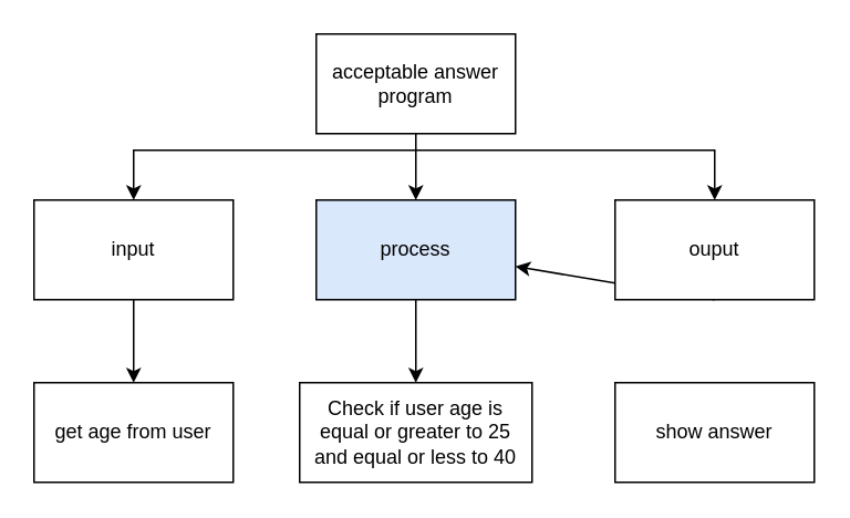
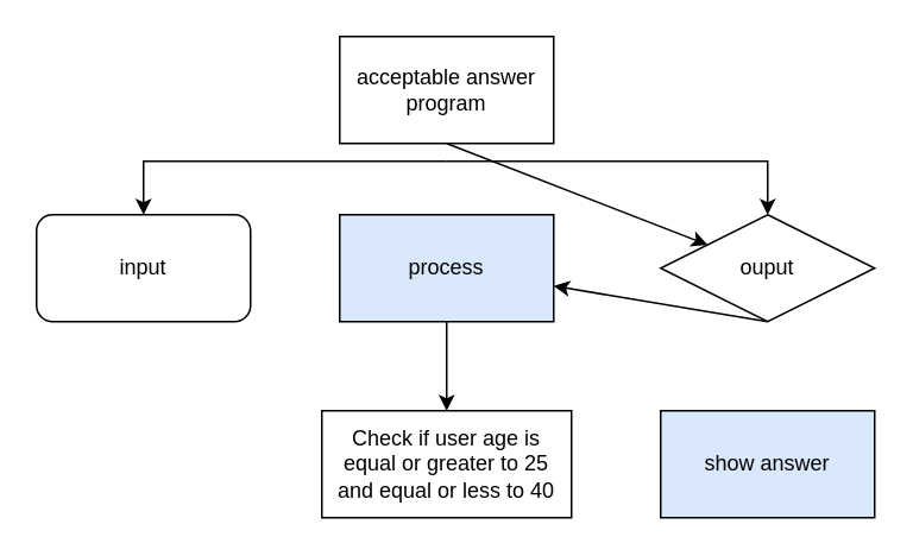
- <mxCell id="2" style="edgeStyle=none;html=1;exitX=0.5;exitY=1;exitDx=0;exitDy=0;fontFamily=Helvetica;fontSize=12;fontColor=#FFFFFF;" edge="1" parent="1" source="5" target="14"><mxGeometry relative="1" as="geometry" /></mxCell>
+ <mxCell id="2" style="edgeStyle=none;html=1;exitX=0.5;exitY=1;exitDx=0;exitDy=0;fontFamily=Helvetica;fontSize=12;fontColor=#FFFFFF;" edge="1" parent="1" source="5" target="12"><mxGeometry relative="1" as="geometry" /></mxCell>
- <mxCell id="7" value="input" style="whiteSpace=wrap;html=1;" vertex="1" parent="1"><mxGeometry x="20" y="120" width="120" height="60" as="geometry" /></mxCell>
+ <mxCell id="7" value="input" style="whiteSpace=wrap;html=1;rounded=1;" vertex="1" parent="1"><mxGeometry x="20" y="120" width="120" height="60" as="geometry" /></mxCell>
- <mxCell id="12" value="ouput" style="whiteSpace=wrap;html=1;" vertex="1" parent="1"><mxGeometry x="370" y="120" width="120" height="60" as="geometry" /></mxCell>
+ <mxCell id="12" value="ouput" style="rhombus;whiteSpace=wrap;html=1;" vertex="1" parent="1"><mxGeometry x="370" y="120" width="120" height="60" as="geometry" /></mxCell>
- <mxCell id="6" style="edgeStyle=none;rounded=0;html=1;exitX=0.5;exitY=1;exitDx=0;exitDy=0;fontFamily=Helvetica;fontSize=12;fontColor=#FFFFFF;" edge="1" parent="1" source="7" target="10"><mxGeometry relative="1" as="geometry" /></mxCell>
- <mxCell id="10" value="get age from user" style="whiteSpace=wrap;html=1;" vertex="1" parent="1"><mxGeometry x="20" y="230" width="120" height="60" as="geometry" /></mxCell>
- <mxCell id="8" value="show answer" style="whiteSpace=wrap;html=1;" vertex="1" parent="1"><mxGeometry x="370" y="230" width="120" height="60" as="geometry" /></mxCell>
+ <mxCell id="8" value="show answer" style="whiteSpace=wrap;html=1;fillColor=#dae8fc;" vertex="1" parent="1"><mxGeometry x="370" y="230" width="120" height="60" as="geometry" /></mxCell>
